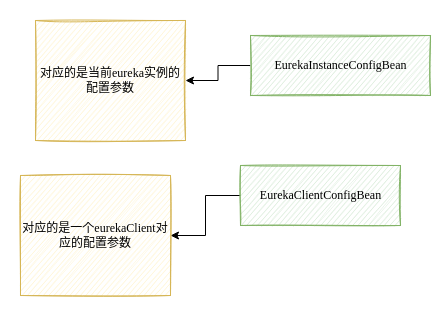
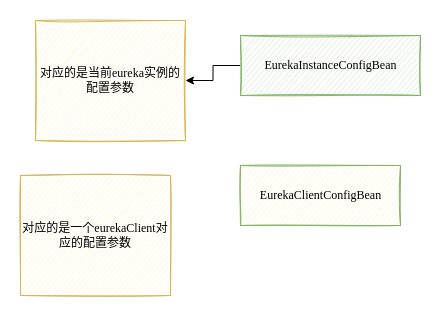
- <mxCell id="3" value="&lt;font face=&quot;Comic Sans MS&quot;&gt;EurekaInstanceConfigBean&lt;/font&gt;" style="html=1;sketch=1;fillColor=#d5e8d4;strokeColor=#82b366;" vertex="1" parent="1"><mxGeometry x="250" y="35" width="180" height="60" as="geometry" /></mxCell>
+ <mxCell id="3" value="&lt;font face=&quot;Comic Sans MS&quot;&gt;EurekaInstanceConfigBean&lt;/font&gt;" style="html=1;sketch=1;fillColor=#d5e8d4;strokeColor=#82b366;" vertex="1" parent="1"><mxGeometry x="240" y="35" width="180" height="60" as="geometry" /></mxCell>
- <mxCell id="5" value="&lt;font face=&quot;Comic Sans MS&quot;&gt;EurekaClientConfigBean&lt;/font&gt;" style="html=1;sketch=1;fillColor=#d5e8d4;strokeColor=#82b366;" vertex="1" parent="1"><mxGeometry x="240" y="165" width="160" height="60" as="geometry" /></mxCell>
+ <mxCell id="5" value="&lt;font face=&quot;Comic Sans MS&quot;&gt;EurekaClientConfigBean&lt;/font&gt;" style="html=1;sketch=1;fillColor=#fff2cc;strokeColor=#82b366;" vertex="1" parent="1"><mxGeometry x="240" y="165" width="160" height="60" as="geometry" /></mxCell>
- <mxCell id="4" style="edgeStyle=orthogonalEdgeStyle;rounded=0;orthogonalLoop=1;jettySize=auto;html=1;entryX=0;entryY=0;entryDx=150;entryDy=60;entryPerimeter=0;" edge="1" parent="1" source="5" target="7"><mxGeometry relative="1" as="geometry" /></mxCell>
